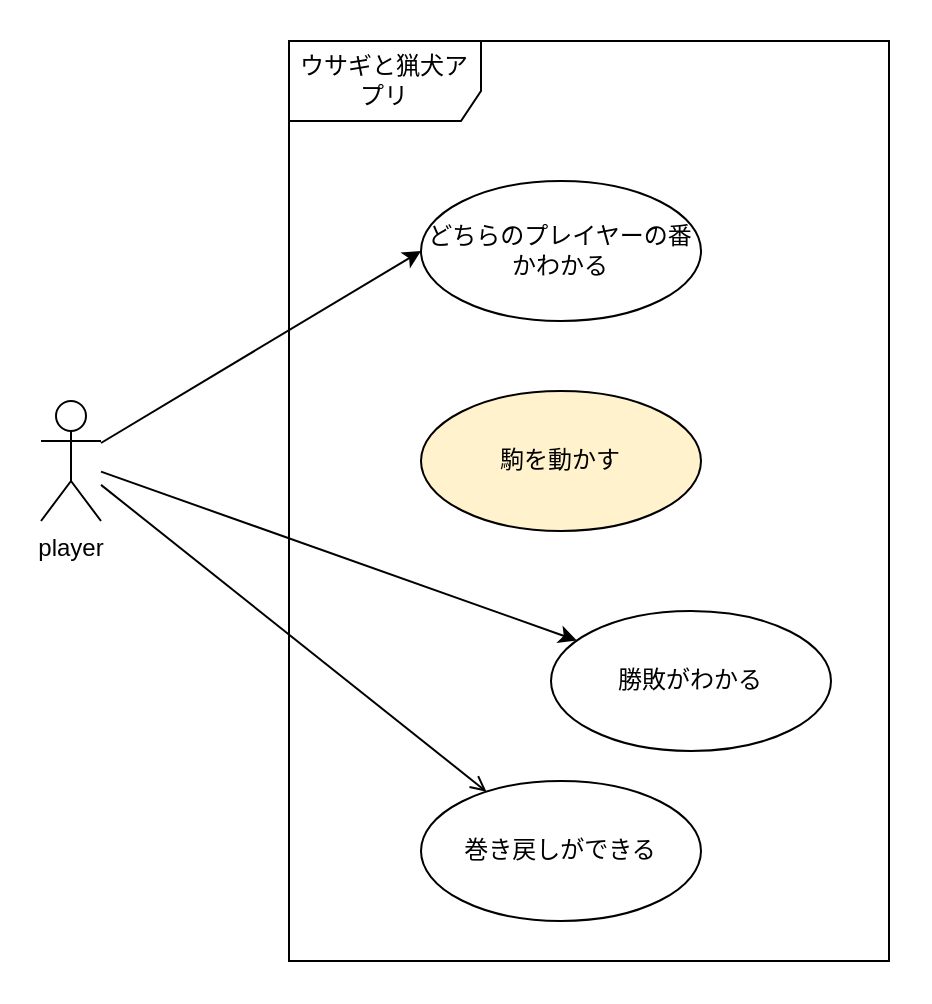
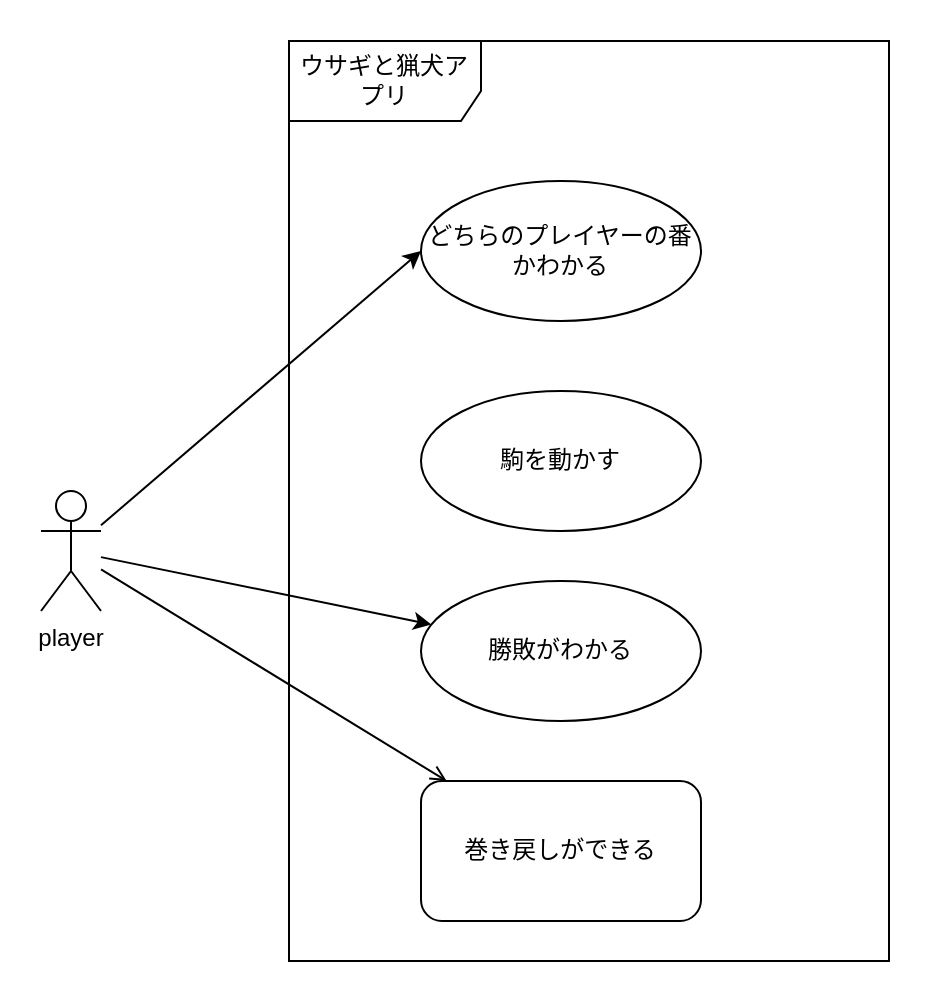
- <mxCell id="3" value="player" style="shape=umlActor;verticalLabelPosition=bottom;verticalAlign=top;html=1;" vertex="1" parent="1"><mxGeometry x="20" y="200" width="30" height="60" as="geometry" /></mxCell>
+ <mxCell id="3" value="player" style="shape=umlActor;verticalLabelPosition=bottom;verticalAlign=top;html=1;" vertex="1" parent="1"><mxGeometry x="20" y="245" width="30" height="60" as="geometry" /></mxCell>
- <mxCell id="5" value="駒を動かす" style="ellipse;whiteSpace=wrap;html=1;fillColor=#fff2cc;" vertex="1" parent="1"><mxGeometry x="210" y="195" width="140" height="70" as="geometry" /></mxCell>
+ <mxCell id="5" value="駒を動かす" style="ellipse;whiteSpace=wrap;html=1;" vertex="1" parent="1"><mxGeometry x="210" y="195" width="140" height="70" as="geometry" /></mxCell>
- <mxCell id="6" value="勝敗がわかる" style="ellipse;whiteSpace=wrap;html=1;" vertex="1" parent="1"><mxGeometry x="275" y="305" width="140" height="70" as="geometry" /></mxCell>
+ <mxCell id="6" value="勝敗がわかる" style="ellipse;whiteSpace=wrap;html=1;" vertex="1" parent="1"><mxGeometry x="210" y="290" width="140" height="70" as="geometry" /></mxCell>
- <mxCell id="7" value="巻き戻しができる" style="ellipse;whiteSpace=wrap;html=1;" vertex="1" parent="1"><mxGeometry x="210" y="390" width="140" height="70" as="geometry" /></mxCell>
+ <mxCell id="7" value="巻き戻しができる" style="whiteSpace=wrap;html=1;rounded=1;" vertex="1" parent="1"><mxGeometry x="210" y="390" width="140" height="70" as="geometry" /></mxCell>
